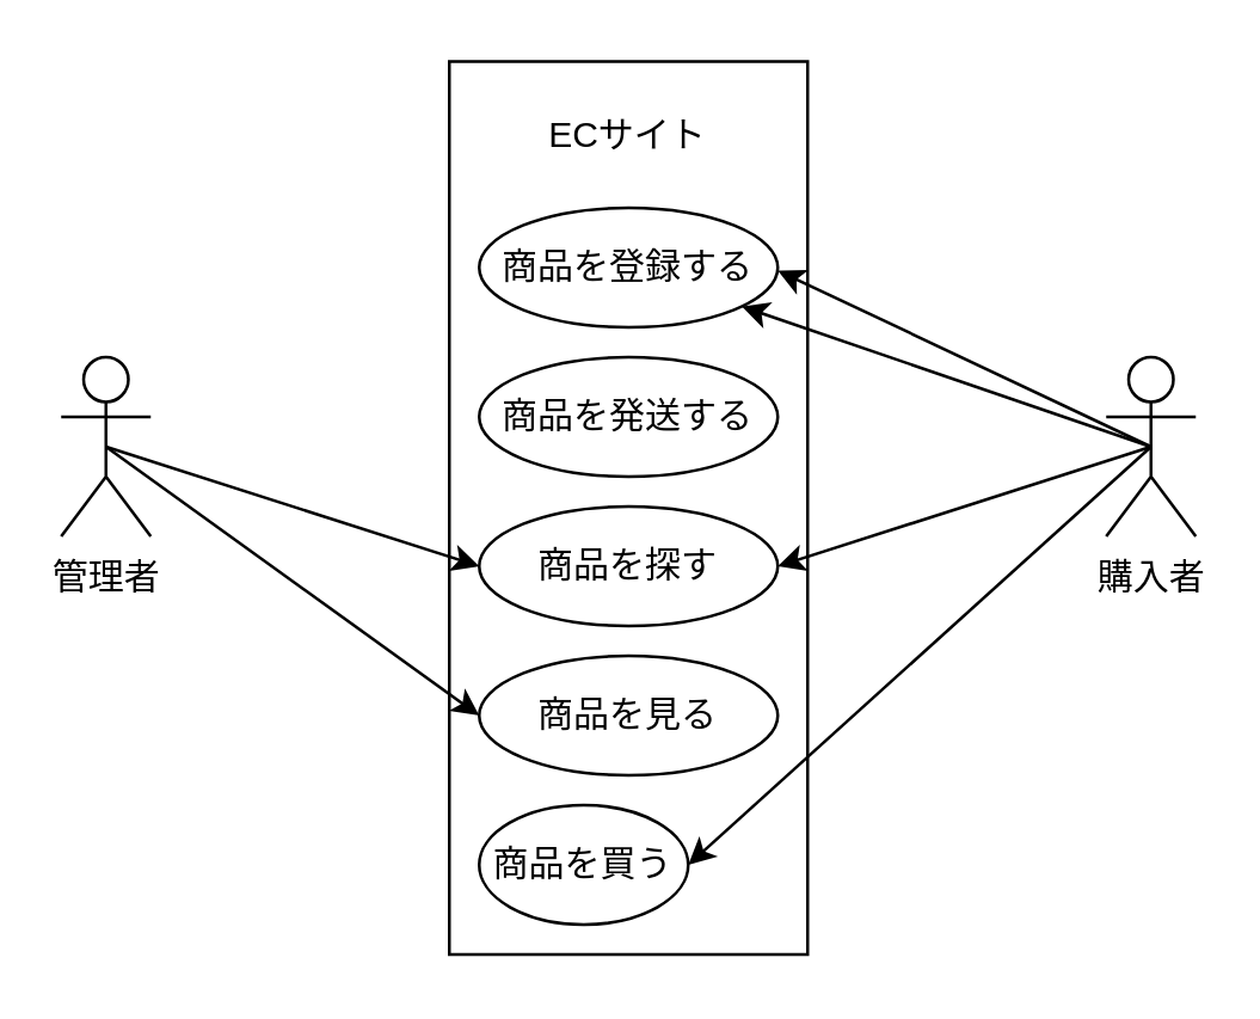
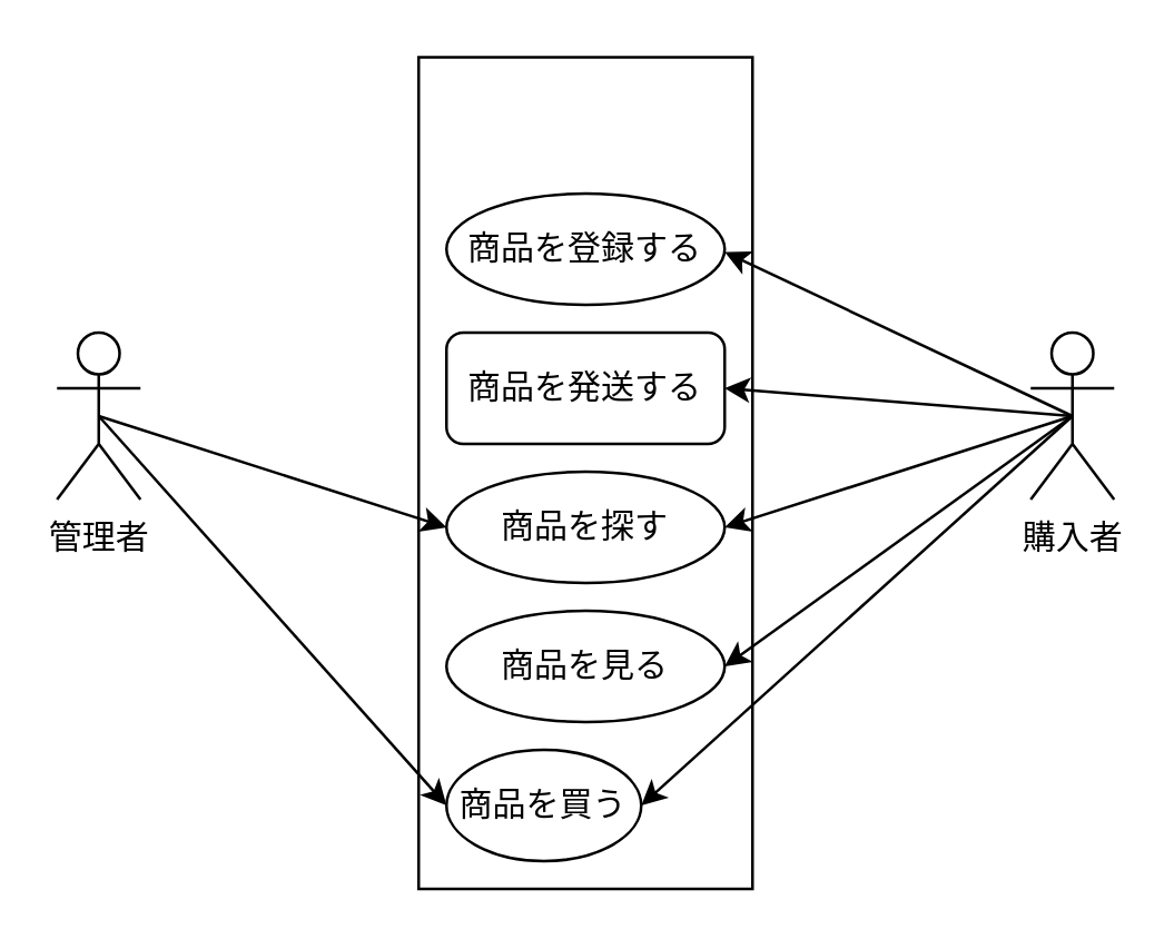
- <mxCell id="18" value="ECサイト" style="text;html=1;strokeColor=none;fillColor=none;align=center;verticalAlign=middle;whiteSpace=wrap;rounded=0;" parent="1" vertex="1"><mxGeometry x="165" y="30" width="90" height="30" as="geometry" /></mxCell>
- <mxCell id="8" style="edgeStyle=none;html=1;exitX=0.5;exitY=0.5;exitDx=0;exitDy=0;exitPerimeter=0;" parent="1" source="12" target="13" edge="1"><mxGeometry relative="1" as="geometry" /></mxCell>
+ <mxCell id="8" style="edgeStyle=none;html=1;exitX=0.5;exitY=0.5;exitDx=0;exitDy=0;exitPerimeter=0;entryX=1;entryY=0.5;entryDx=0;entryDy=0;" parent="1" source="12" target="14" edge="1"><mxGeometry relative="1" as="geometry" /></mxCell>
- <mxCell id="14" value="商品を発送する" style="ellipse;whiteSpace=wrap;html=1;" parent="1" vertex="1"><mxGeometry x="160" y="119" width="100" height="40" as="geometry" /></mxCell>
+ <mxCell id="14" value="商品を発送する" style="whiteSpace=wrap;html=1;rounded=1;" parent="1" vertex="1"><mxGeometry x="160" y="119" width="100" height="40" as="geometry" /></mxCell>
- <mxCell id="4" style="edgeStyle=none;html=1;exitX=0.5;exitY=0.5;exitDx=0;exitDy=0;exitPerimeter=0;entryX=0;entryY=0.5;entryDx=0;entryDy=0;" parent="1" source="6" target="16" edge="1"><mxGeometry relative="1" as="geometry" /></mxCell>
+ <mxCell id="10" style="edgeStyle=none;html=1;exitX=0.5;exitY=0.5;exitDx=0;exitDy=0;exitPerimeter=0;entryX=1;entryY=0.5;entryDx=0;entryDy=0;" parent="1" source="12" target="16" edge="1"><mxGeometry relative="1" as="geometry" /></mxCell>
+ <mxCell id="5" style="edgeStyle=none;html=1;exitX=0.5;exitY=0.5;exitDx=0;exitDy=0;exitPerimeter=0;entryX=0;entryY=0.5;entryDx=0;entryDy=0;" parent="1" source="6" target="17" edge="1"><mxGeometry relative="1" as="geometry" /></mxCell>
